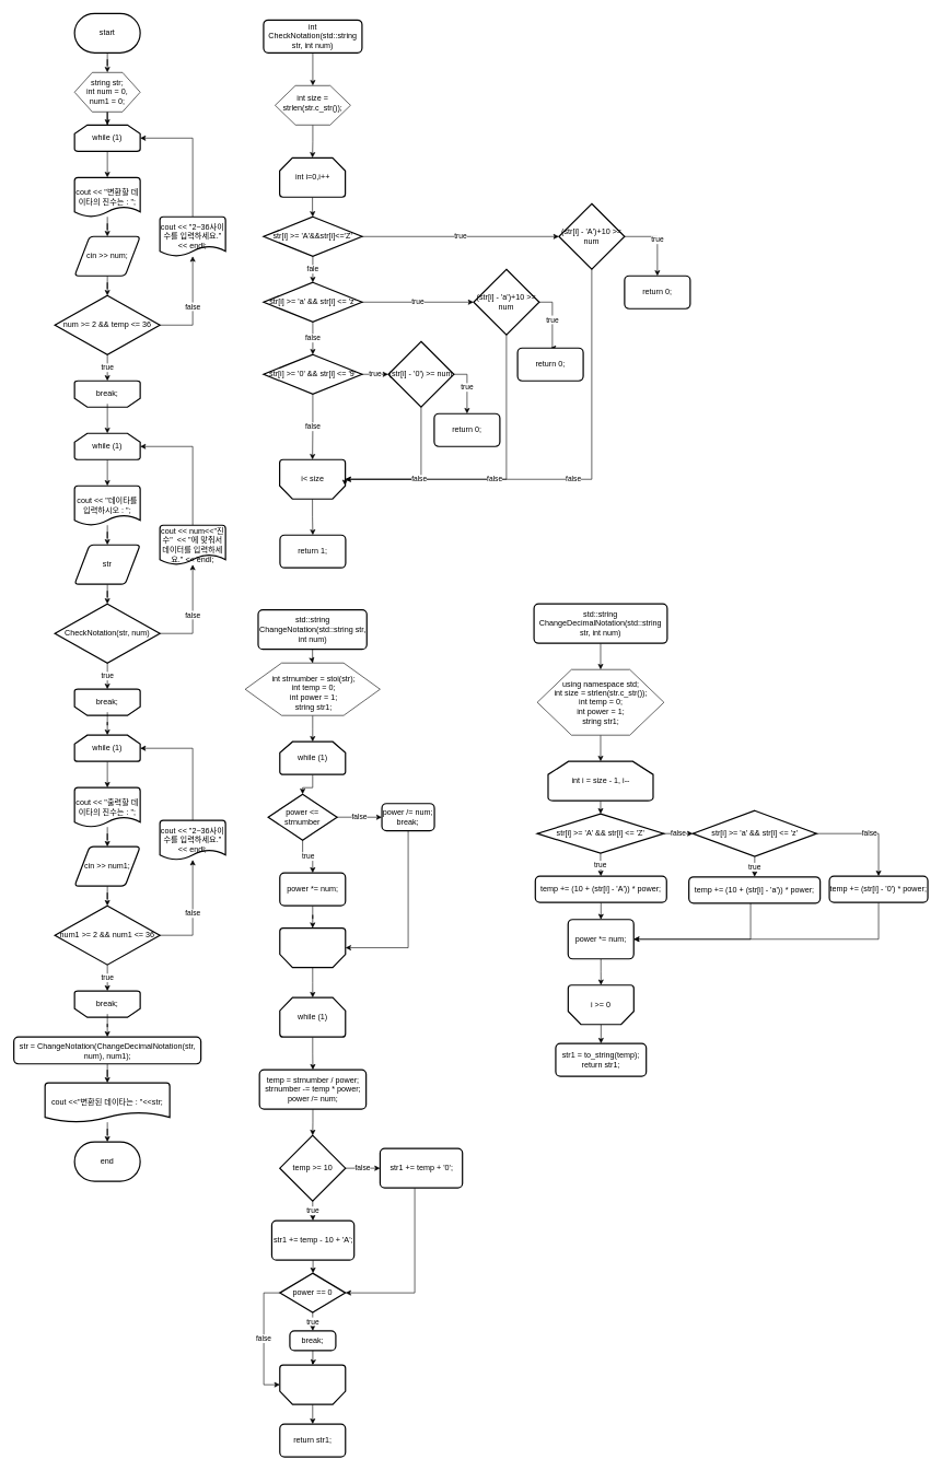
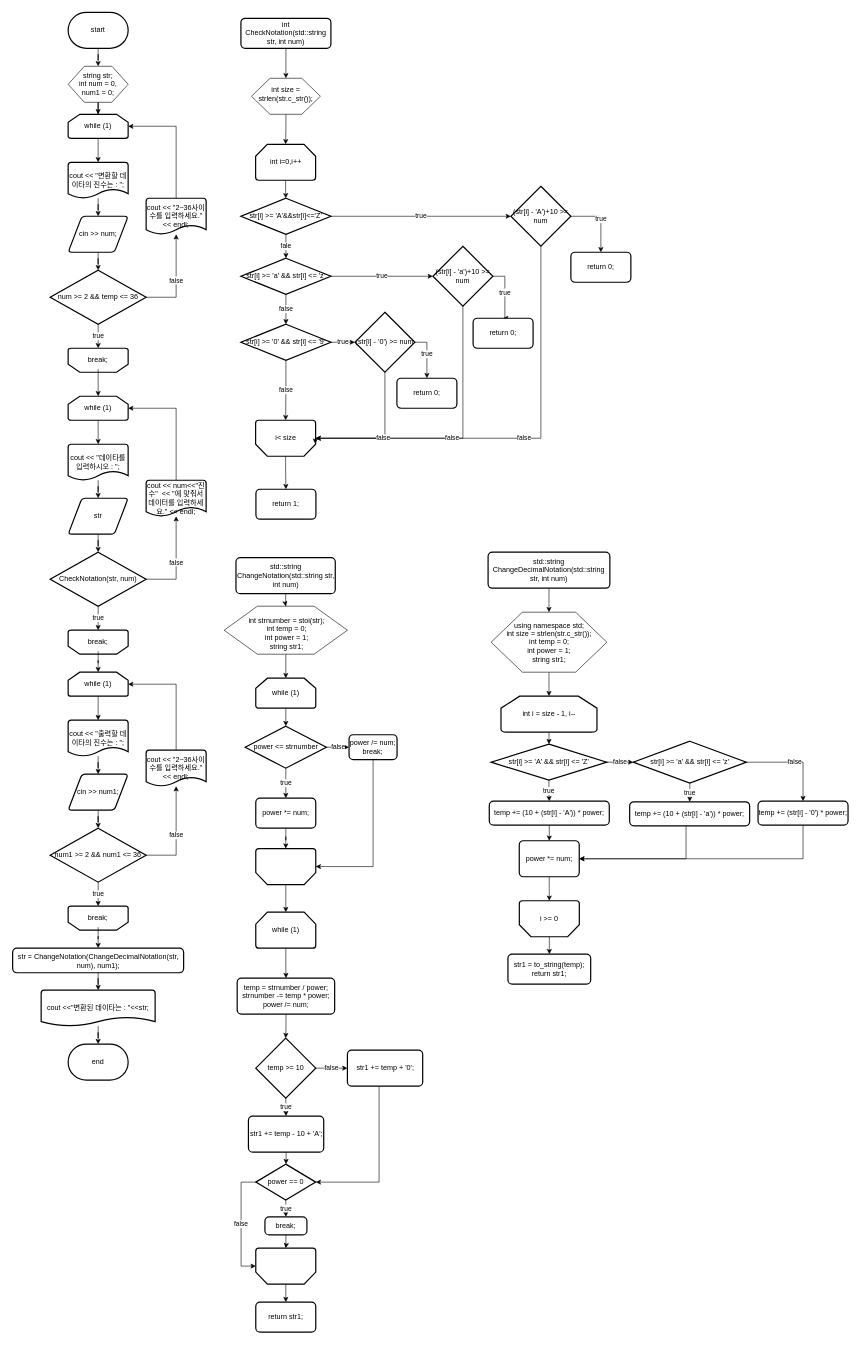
- <mxCell id="79" value="power &lt;= strnumber" style="strokeWidth=2;html=1;shape=mxgraph.flowchart.decision;whiteSpace=wrap;" vertex="1" parent="1"><mxGeometry x="408" y="1210" width="105" height="70" as="geometry" /></mxCell>
+ <mxCell id="79" value="power &lt;= strnumber" style="strokeWidth=2;html=1;shape=mxgraph.flowchart.decision;whiteSpace=wrap;" vertex="1" parent="1"><mxGeometry x="408" y="1210" width="135.5" height="70" as="geometry" /></mxCell>
